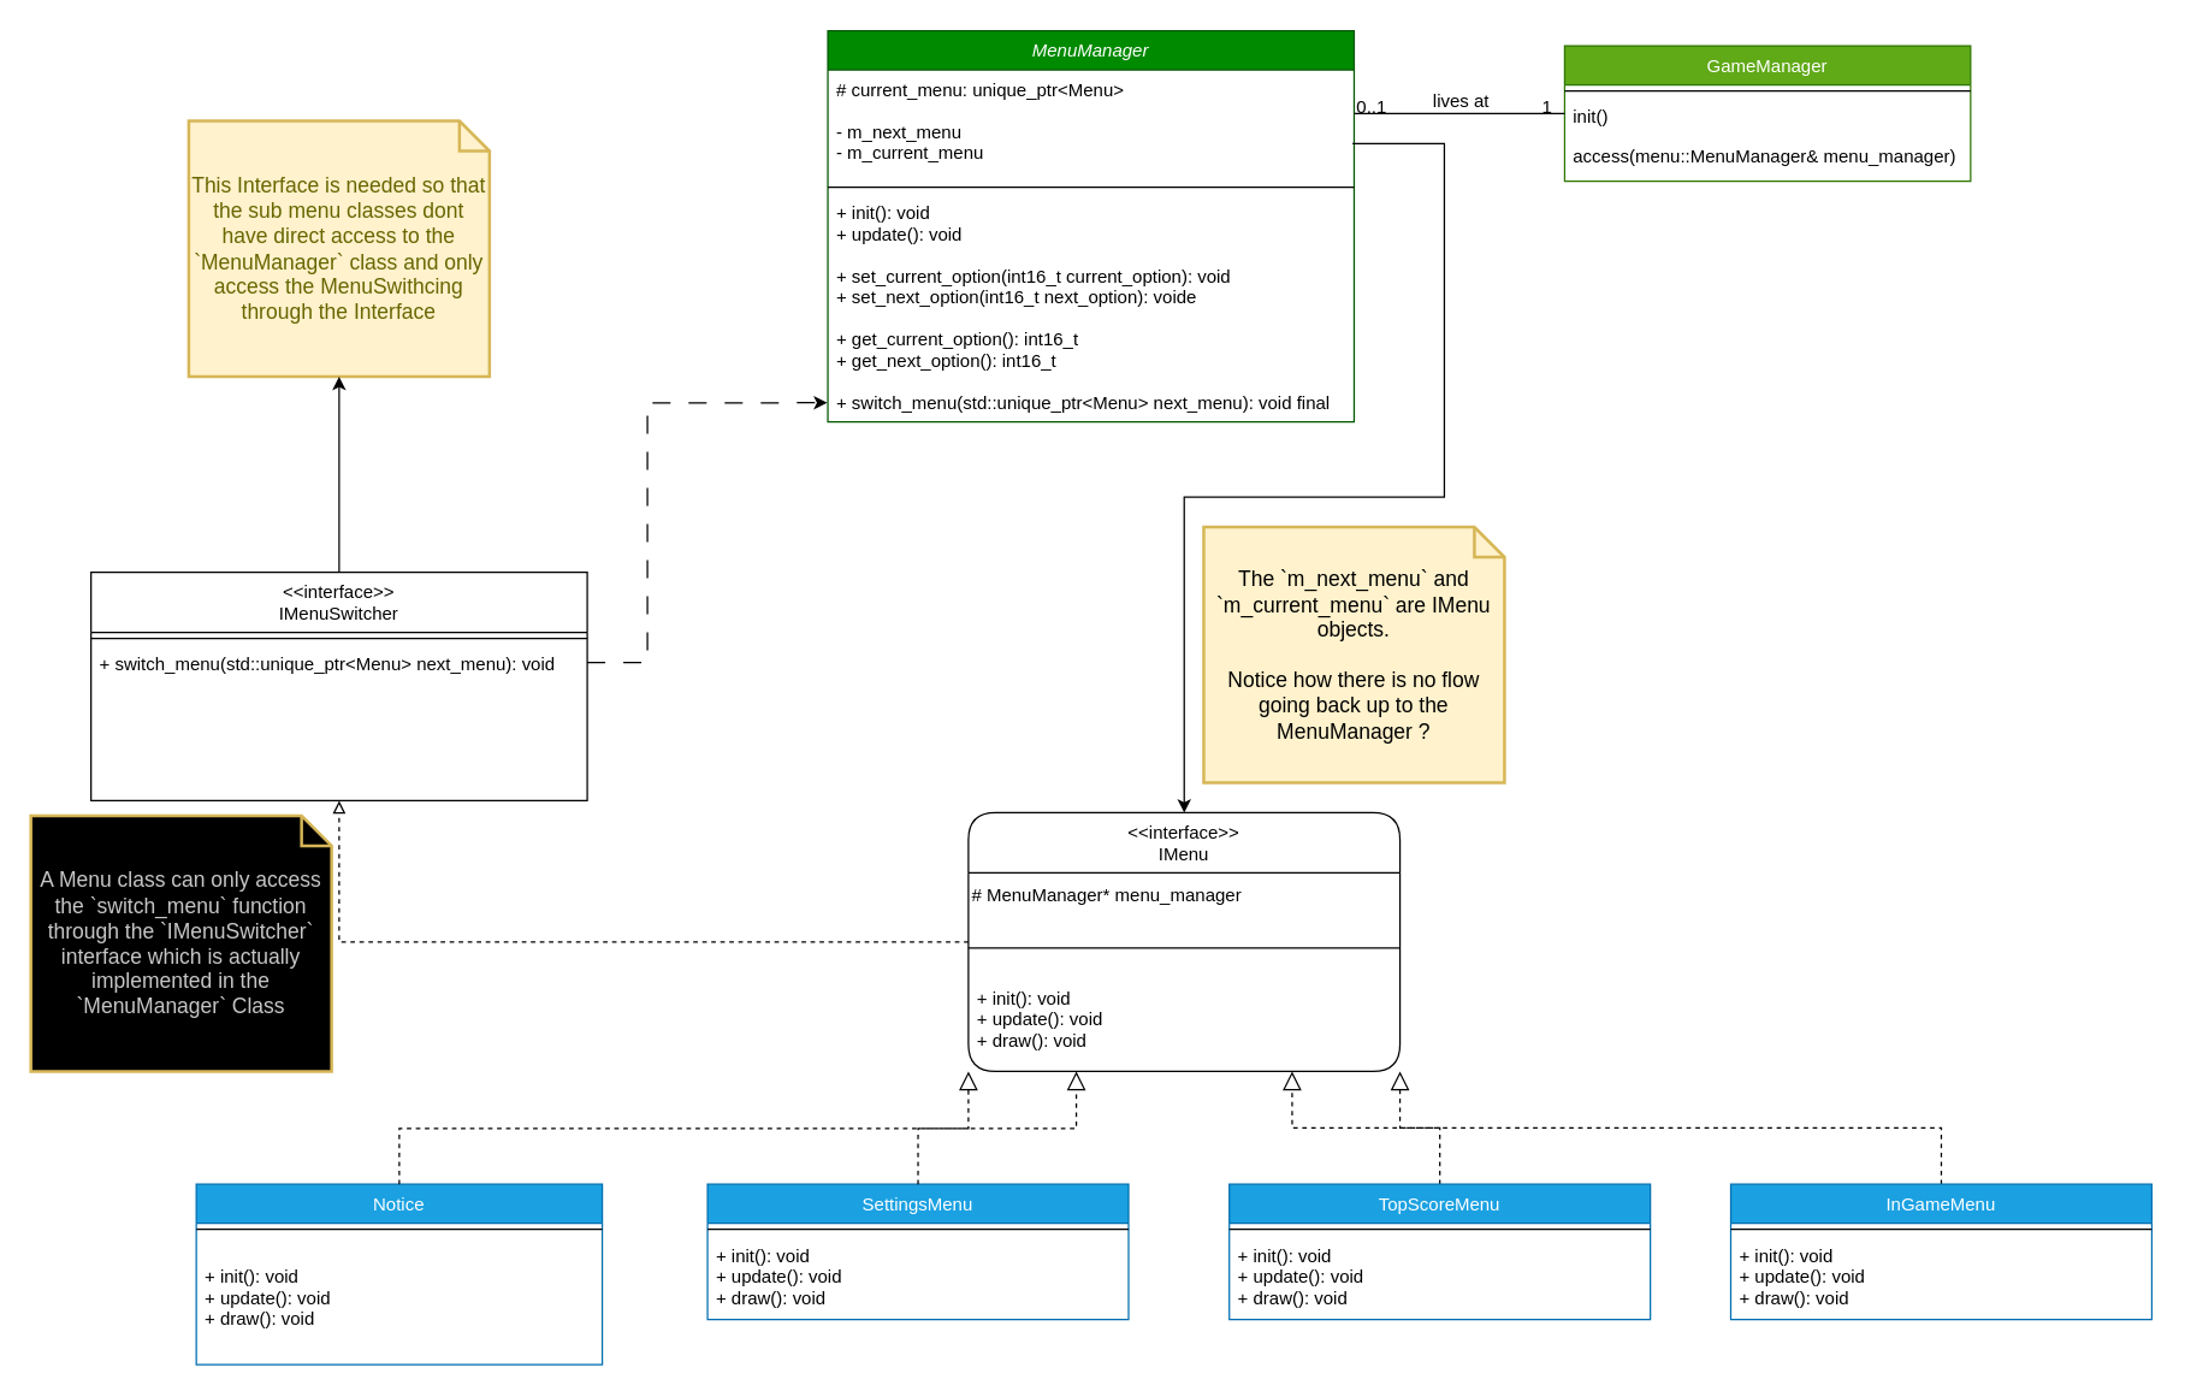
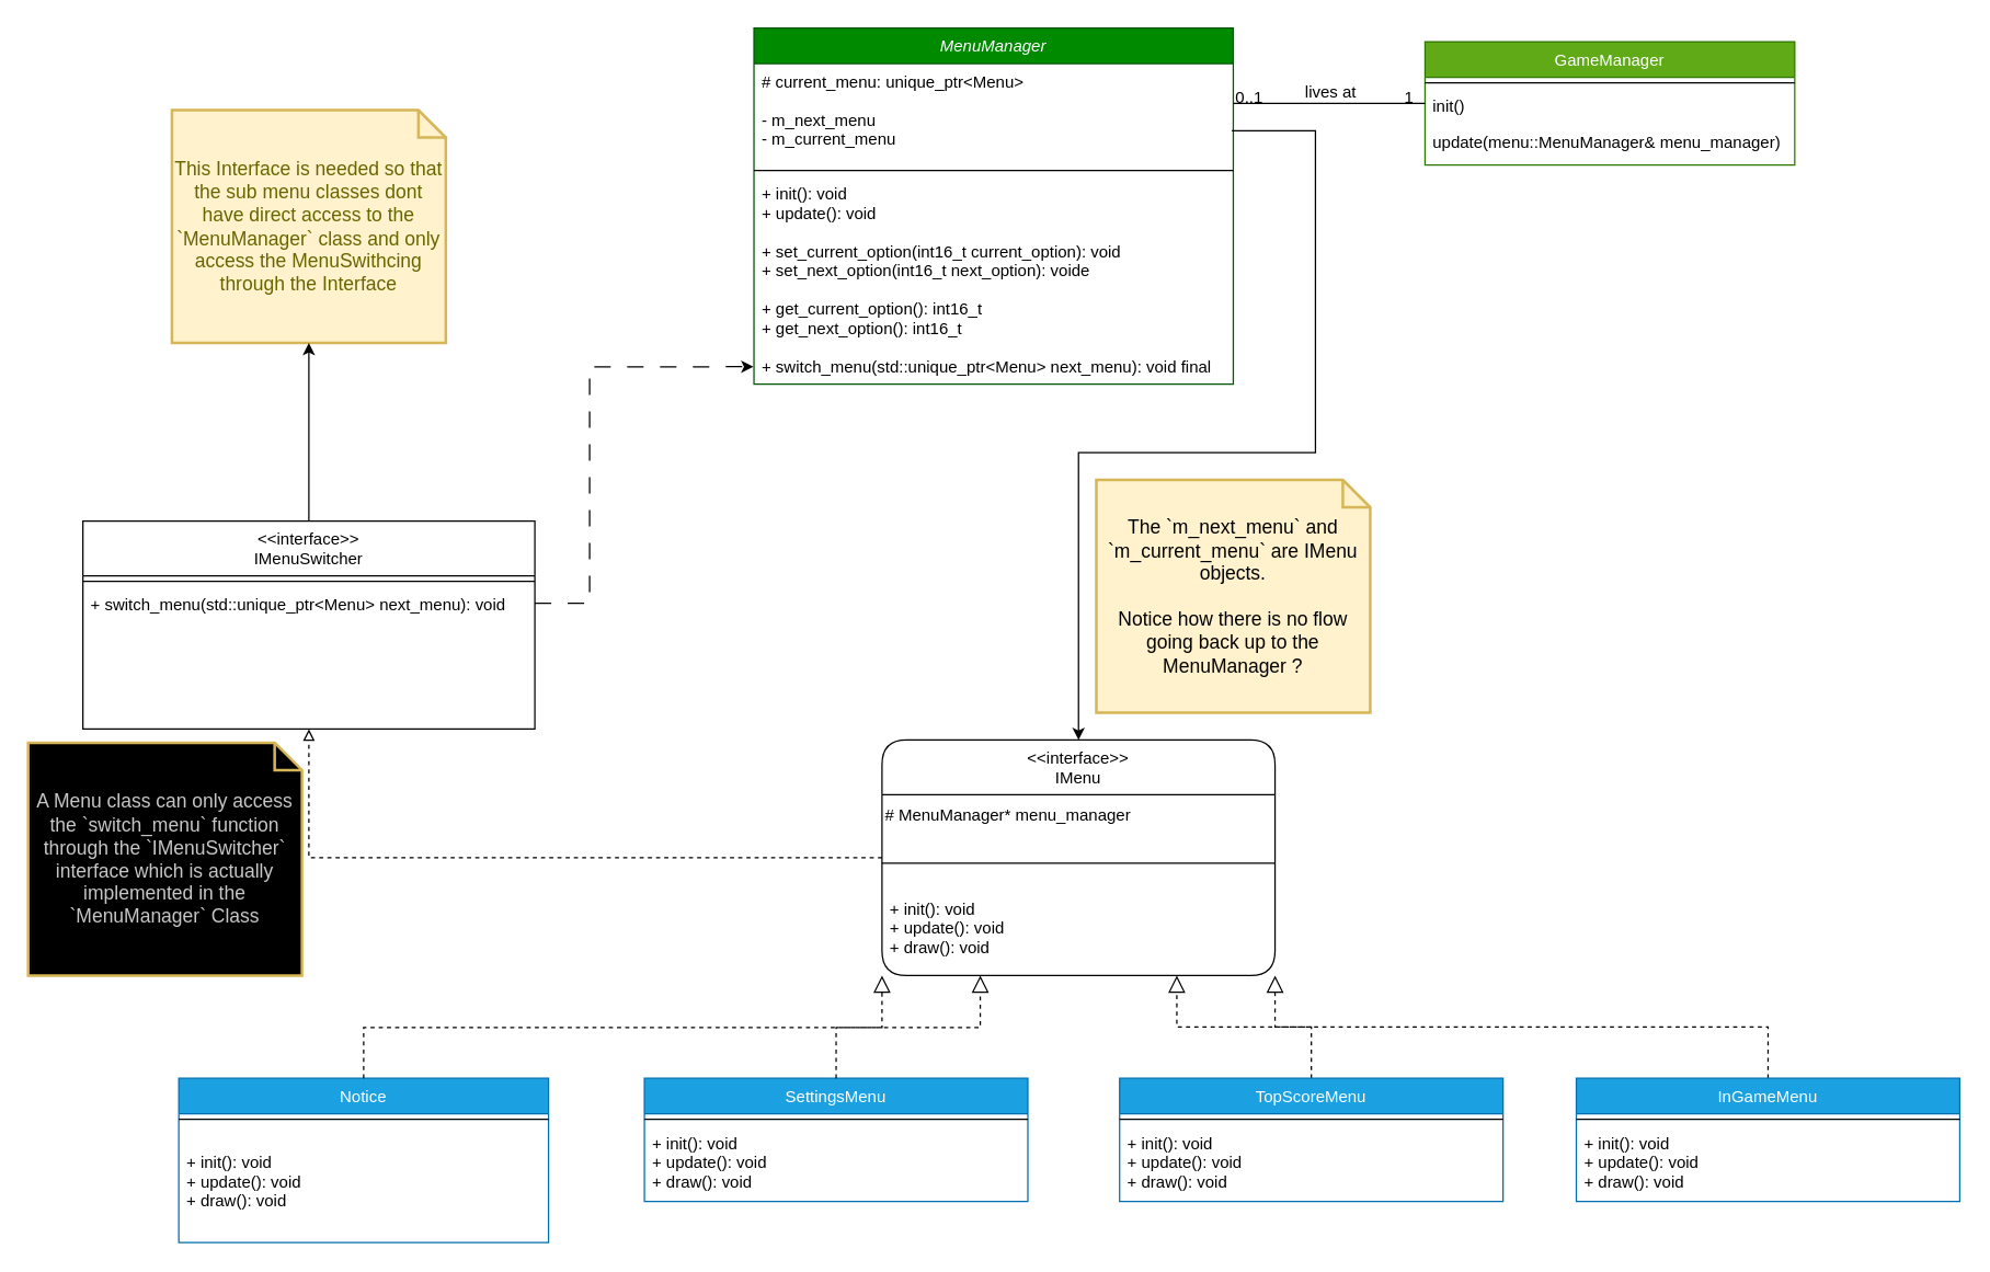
- <mxCell id="18" value="access(menu::MenuManager&amp; menu_manager)" style="text;align=left;verticalAlign=top;spacingLeft=4;spacingRight=4;overflow=hidden;rotatable=0;points=[[0,0.5],[1,0.5]];portConstraint=eastwest;" parent="15" vertex="1"><mxGeometry y="60" width="270" height="26" as="geometry" /></mxCell>
+ <mxCell id="18" value="update(menu::MenuManager&amp; menu_manager)" style="text;align=left;verticalAlign=top;spacingLeft=4;spacingRight=4;overflow=hidden;rotatable=0;points=[[0,0.5],[1,0.5]];portConstraint=eastwest;" parent="15" vertex="1"><mxGeometry y="60" width="270" height="26" as="geometry" /></mxCell>
